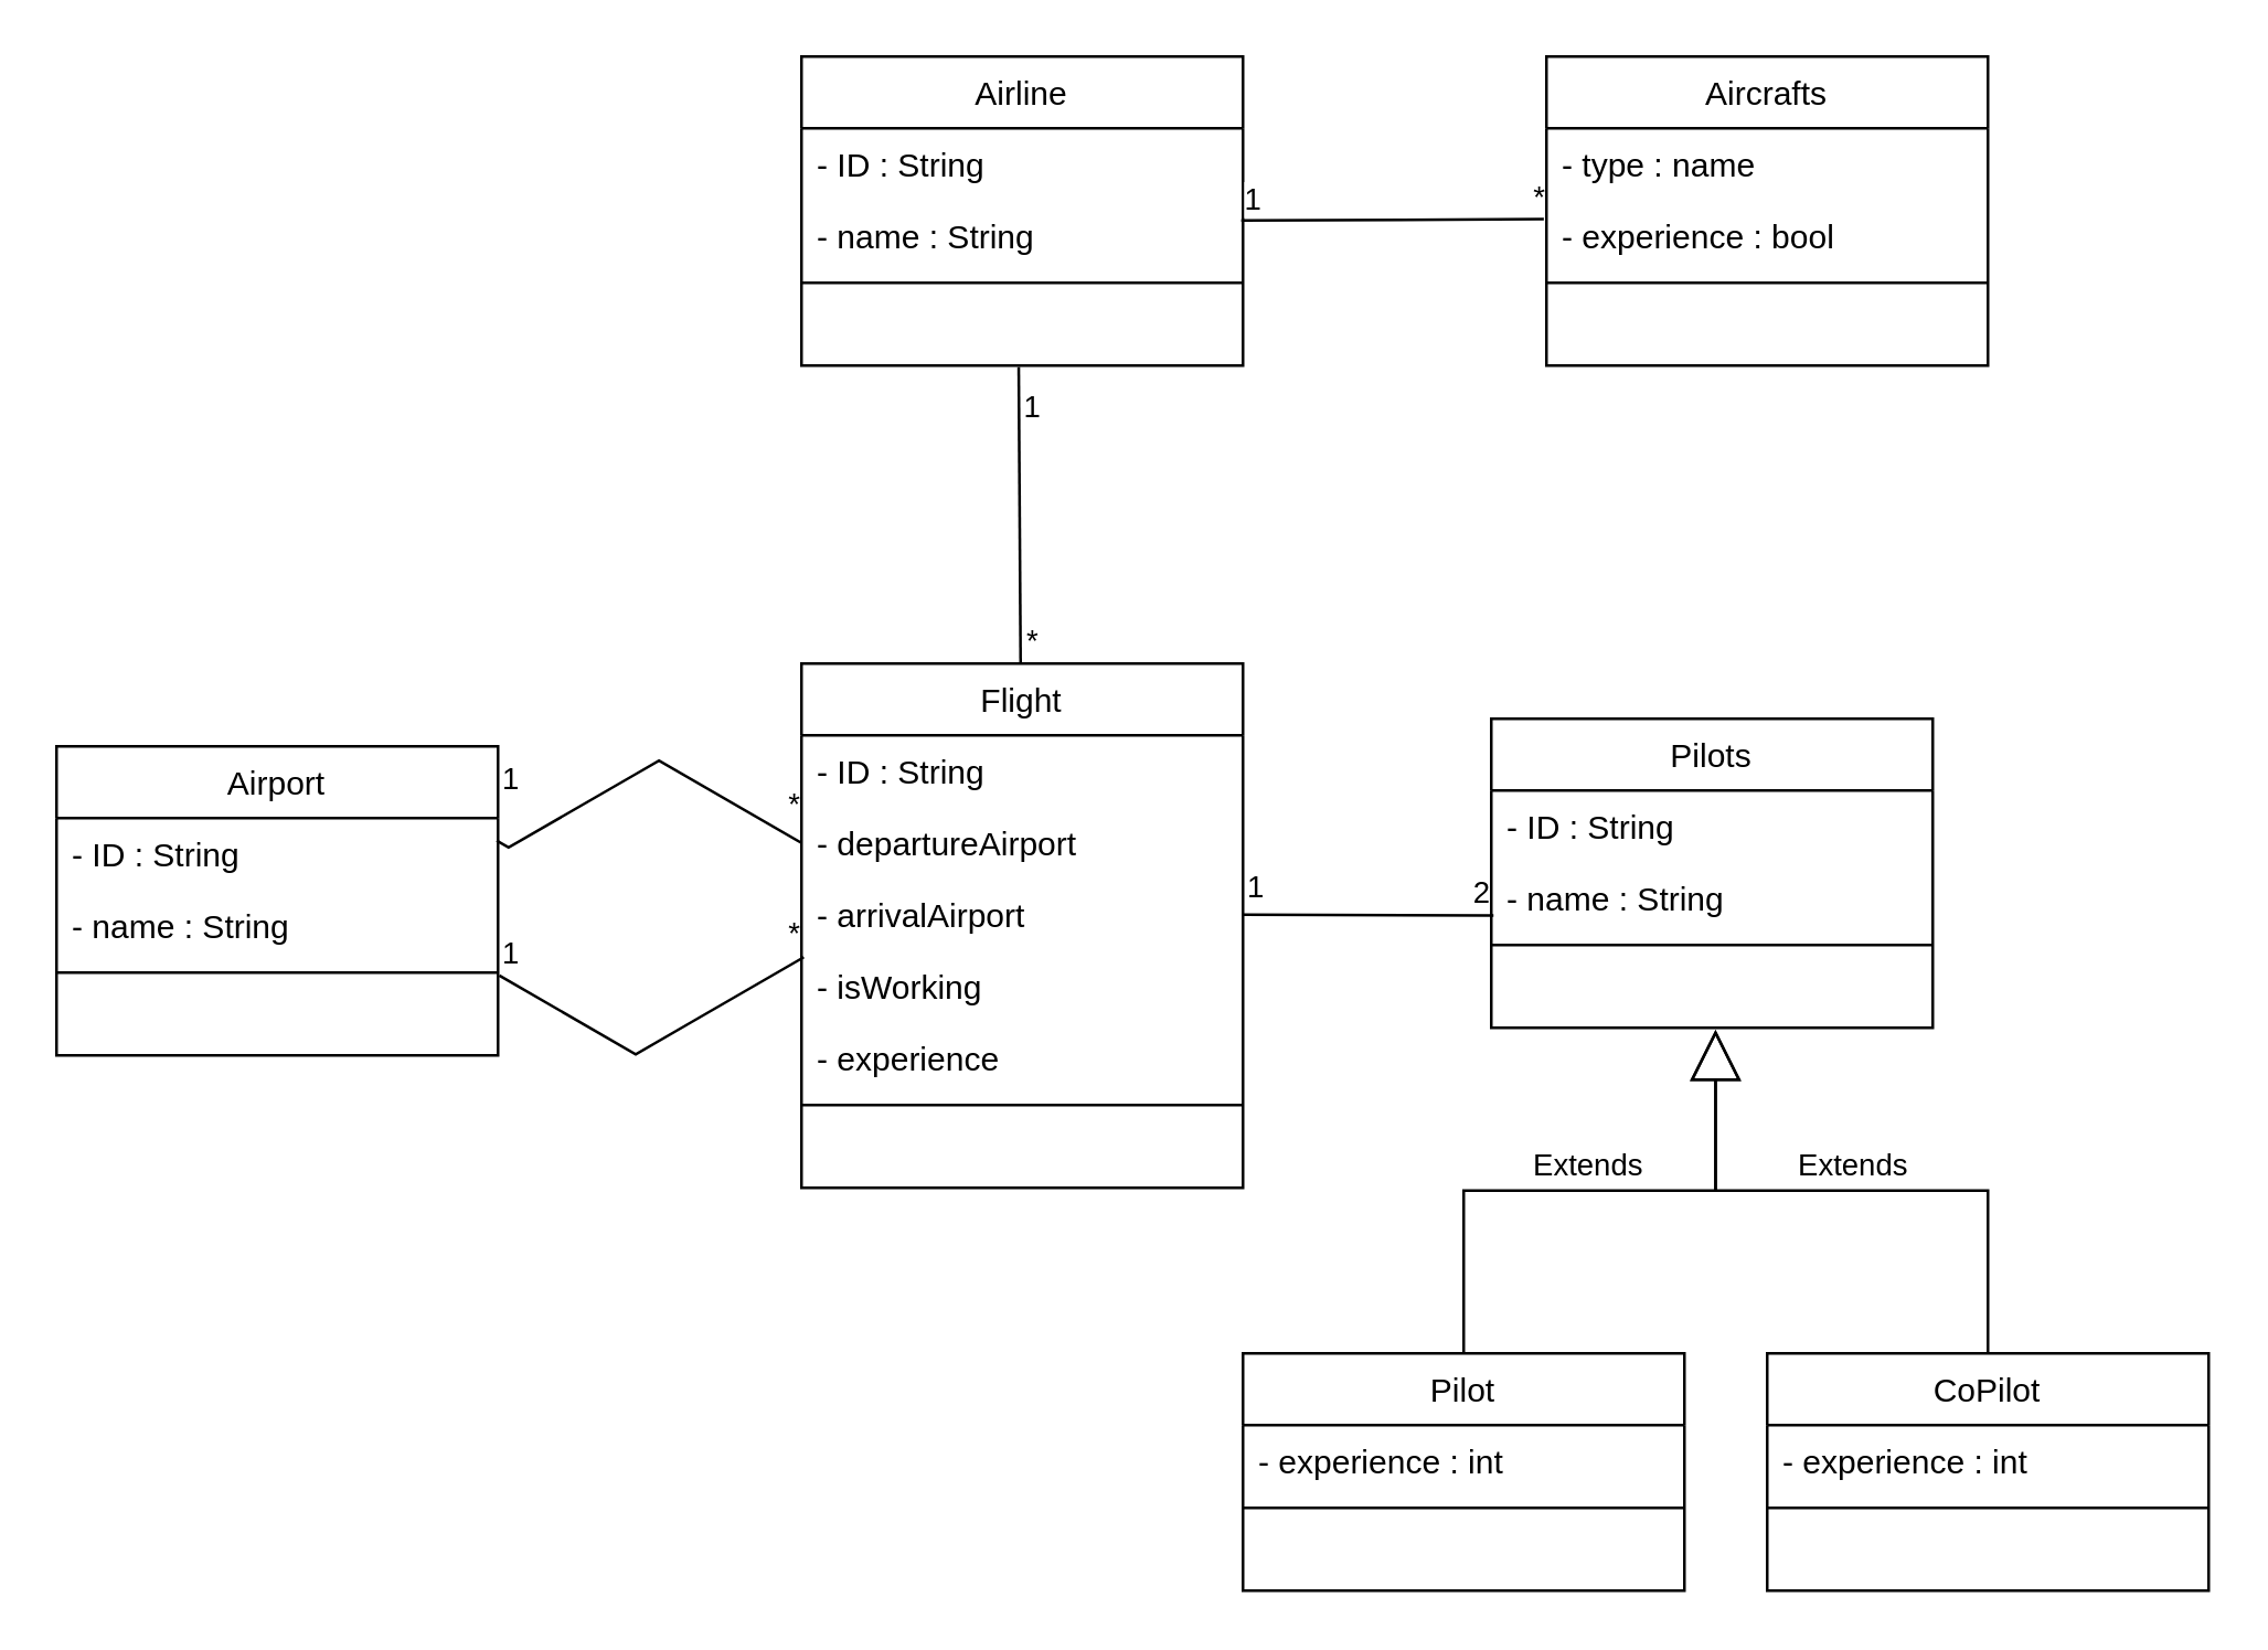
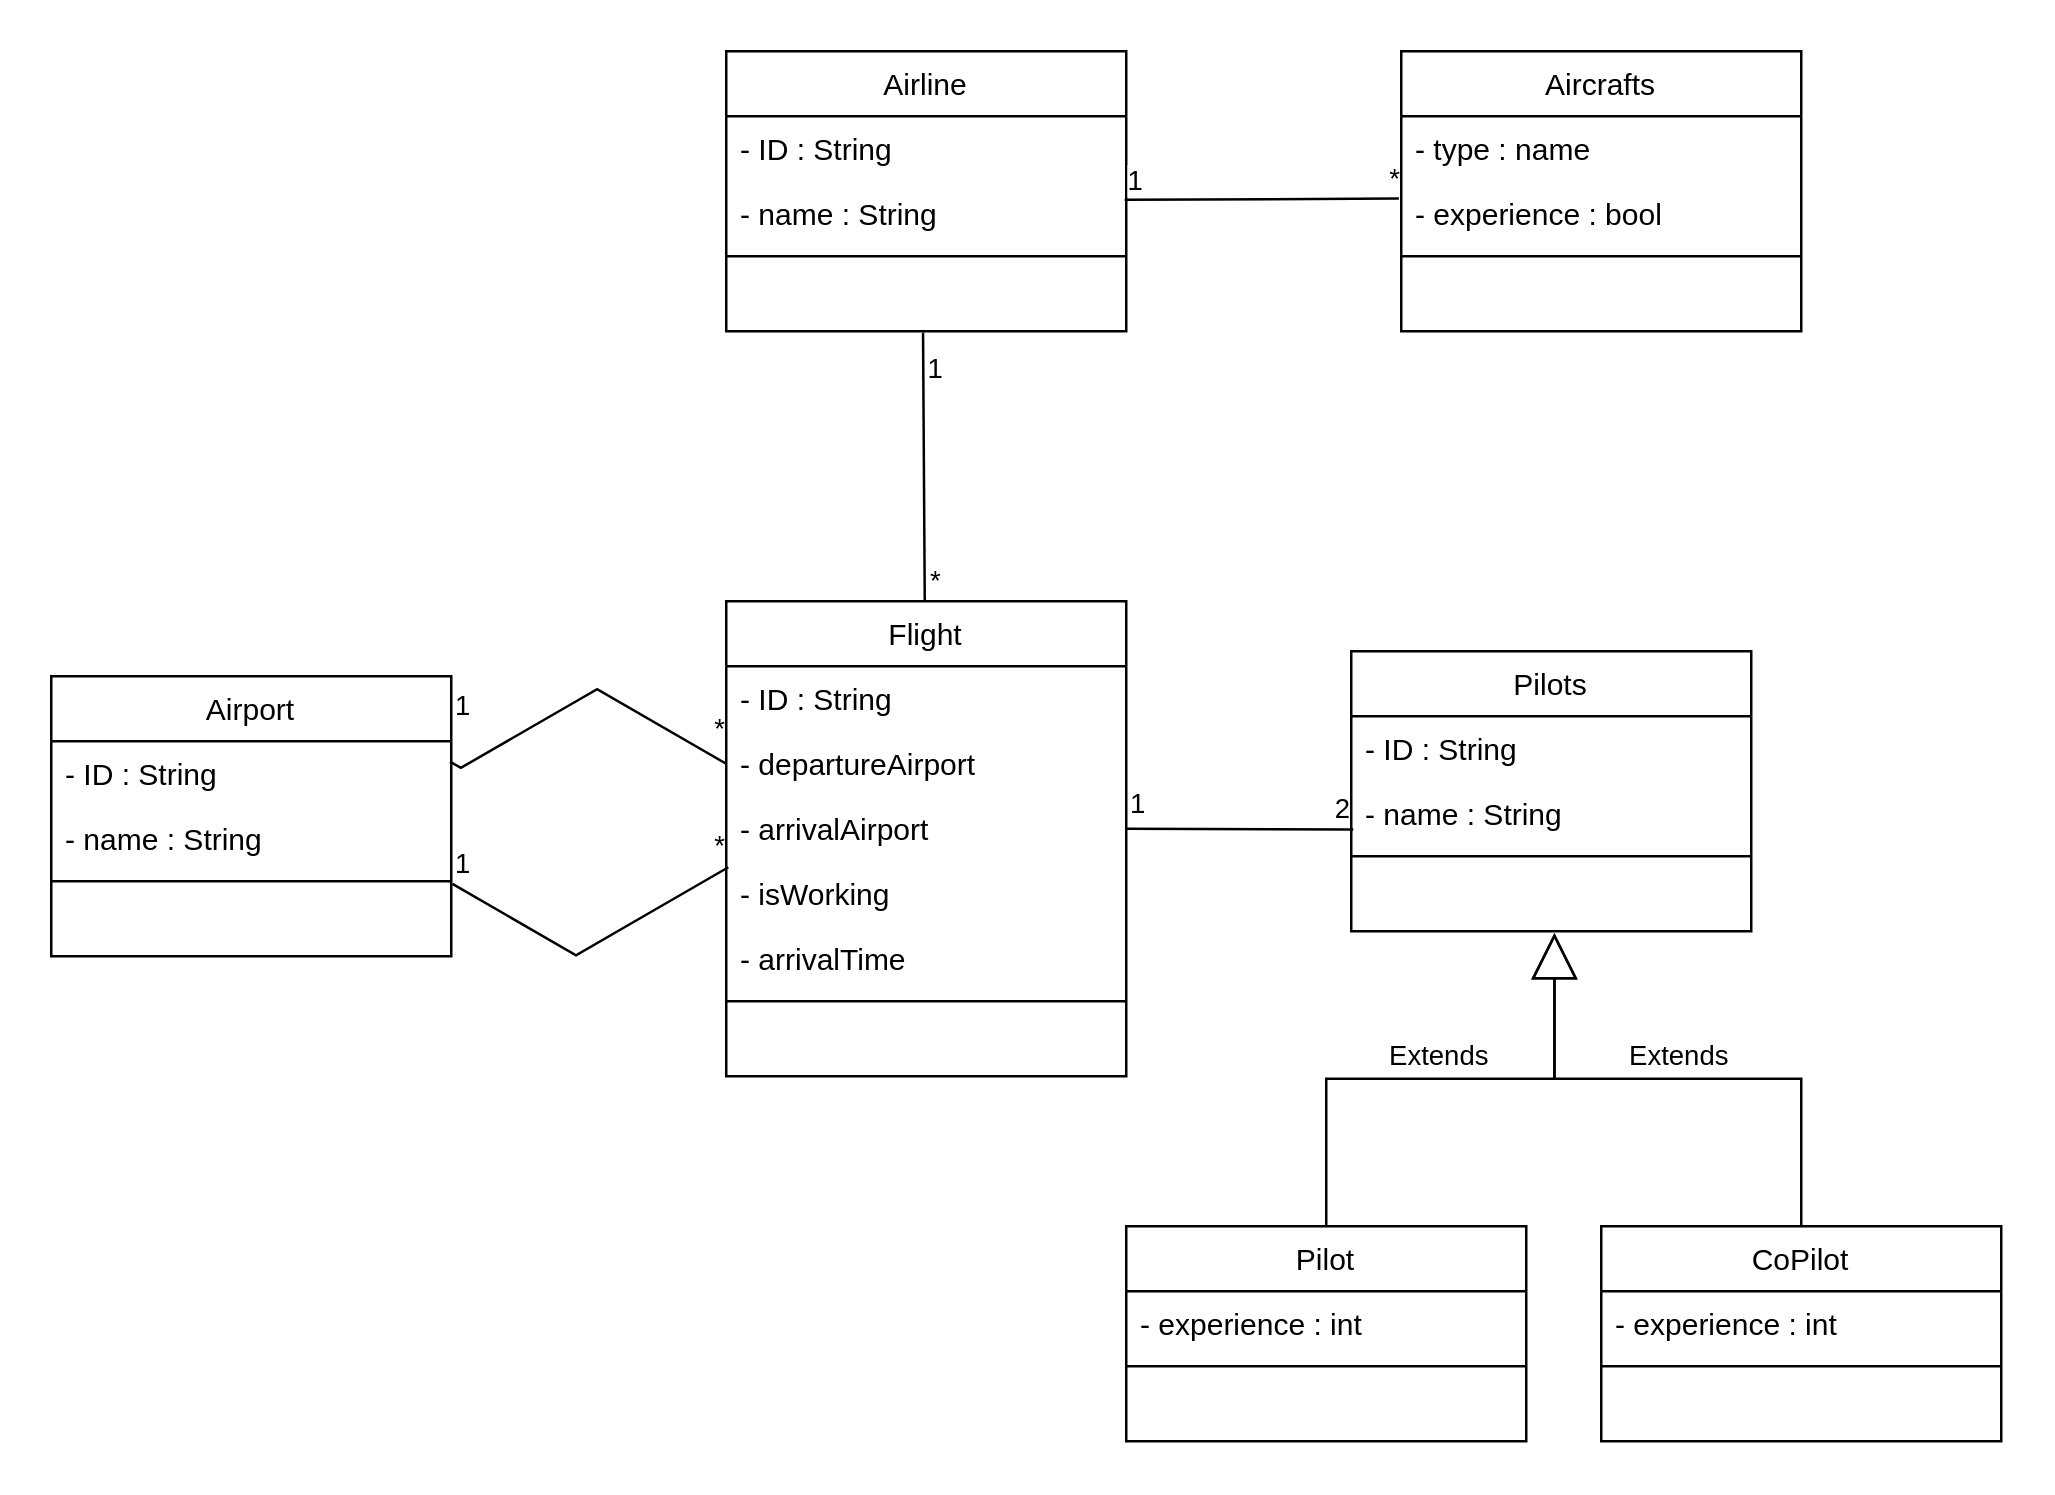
- <mxCell id="12" value="- experience" style="text;strokeColor=none;fillColor=none;align=left;verticalAlign=top;spacingLeft=4;spacingRight=4;overflow=hidden;rotatable=0;points=[[0,0.5],[1,0.5]];portConstraint=eastwest;" vertex="1" parent="7"><mxGeometry y="130" width="160" height="26" as="geometry" /></mxCell>
+ <mxCell id="12" value="- arrivalTime" style="text;strokeColor=none;fillColor=none;align=left;verticalAlign=top;spacingLeft=4;spacingRight=4;overflow=hidden;rotatable=0;points=[[0,0.5],[1,0.5]];portConstraint=eastwest;" vertex="1" parent="7"><mxGeometry y="130" width="160" height="26" as="geometry" /></mxCell>
